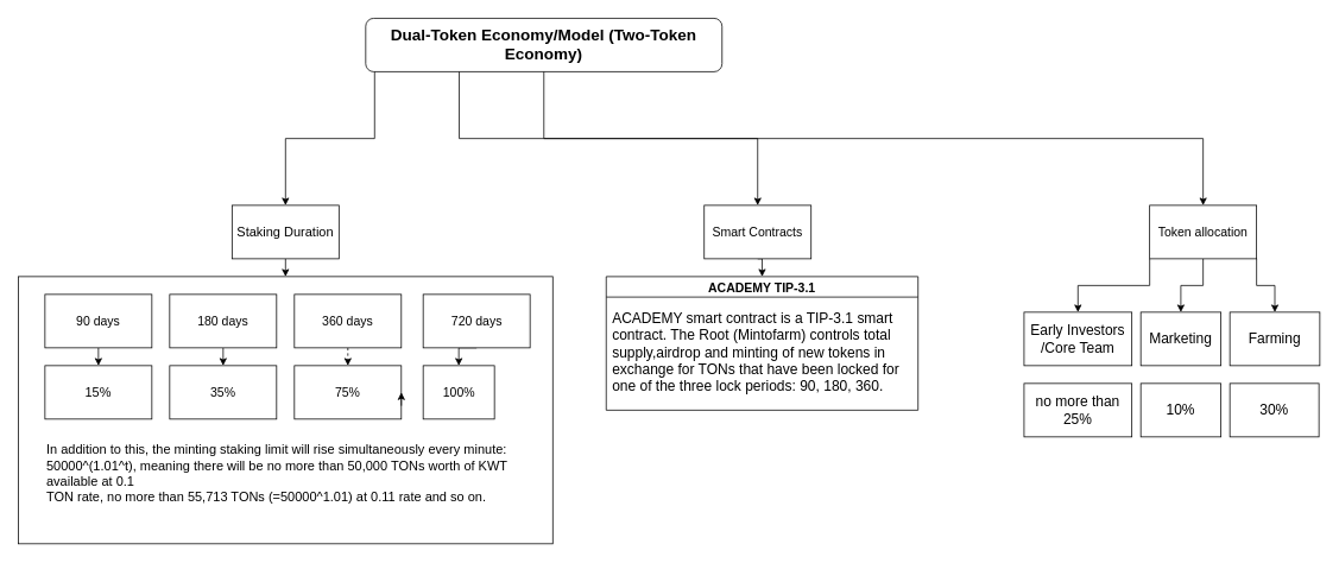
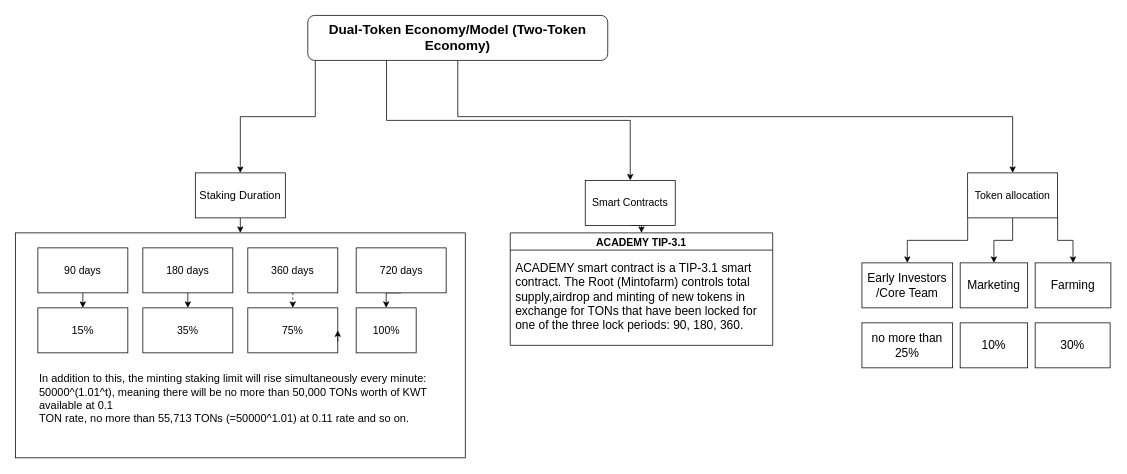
- <mxCell id="25" value="Smart Contracts" style="rounded=0;whiteSpace=wrap;html=1;fontSize=14;strokeWidth=1;" parent="1" vertex="1"><mxGeometry x="790" y="230" width="120" height="60" as="geometry" /></mxCell>
+ <mxCell id="25" value="Smart Contracts" style="rounded=0;whiteSpace=wrap;html=1;fontSize=14;strokeWidth=1;" parent="1" vertex="1"><mxGeometry x="780" y="240" width="120" height="60" as="geometry" /></mxCell>
